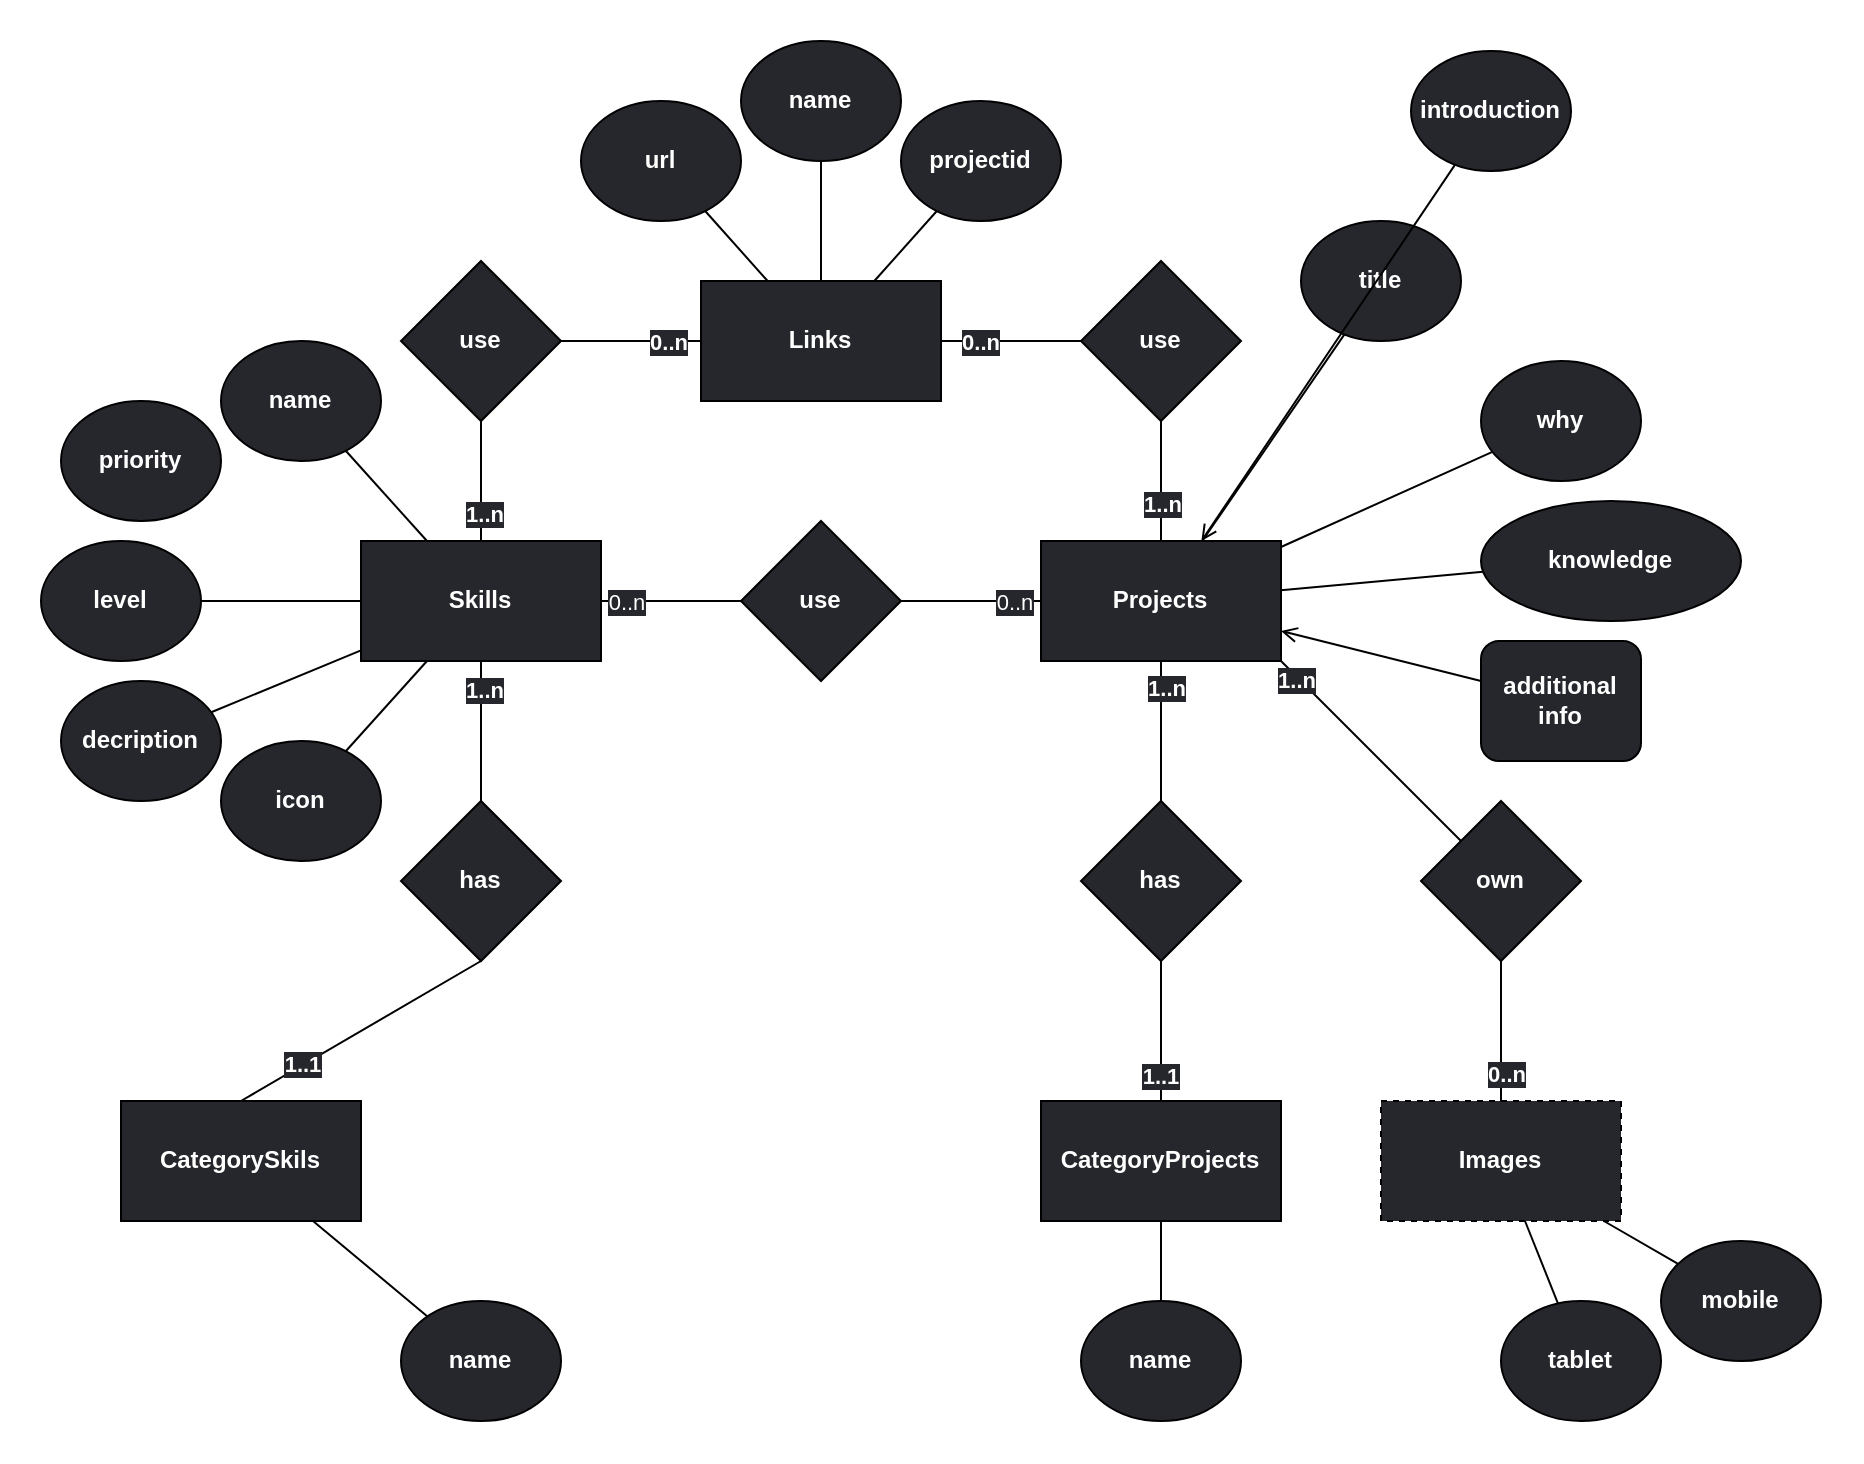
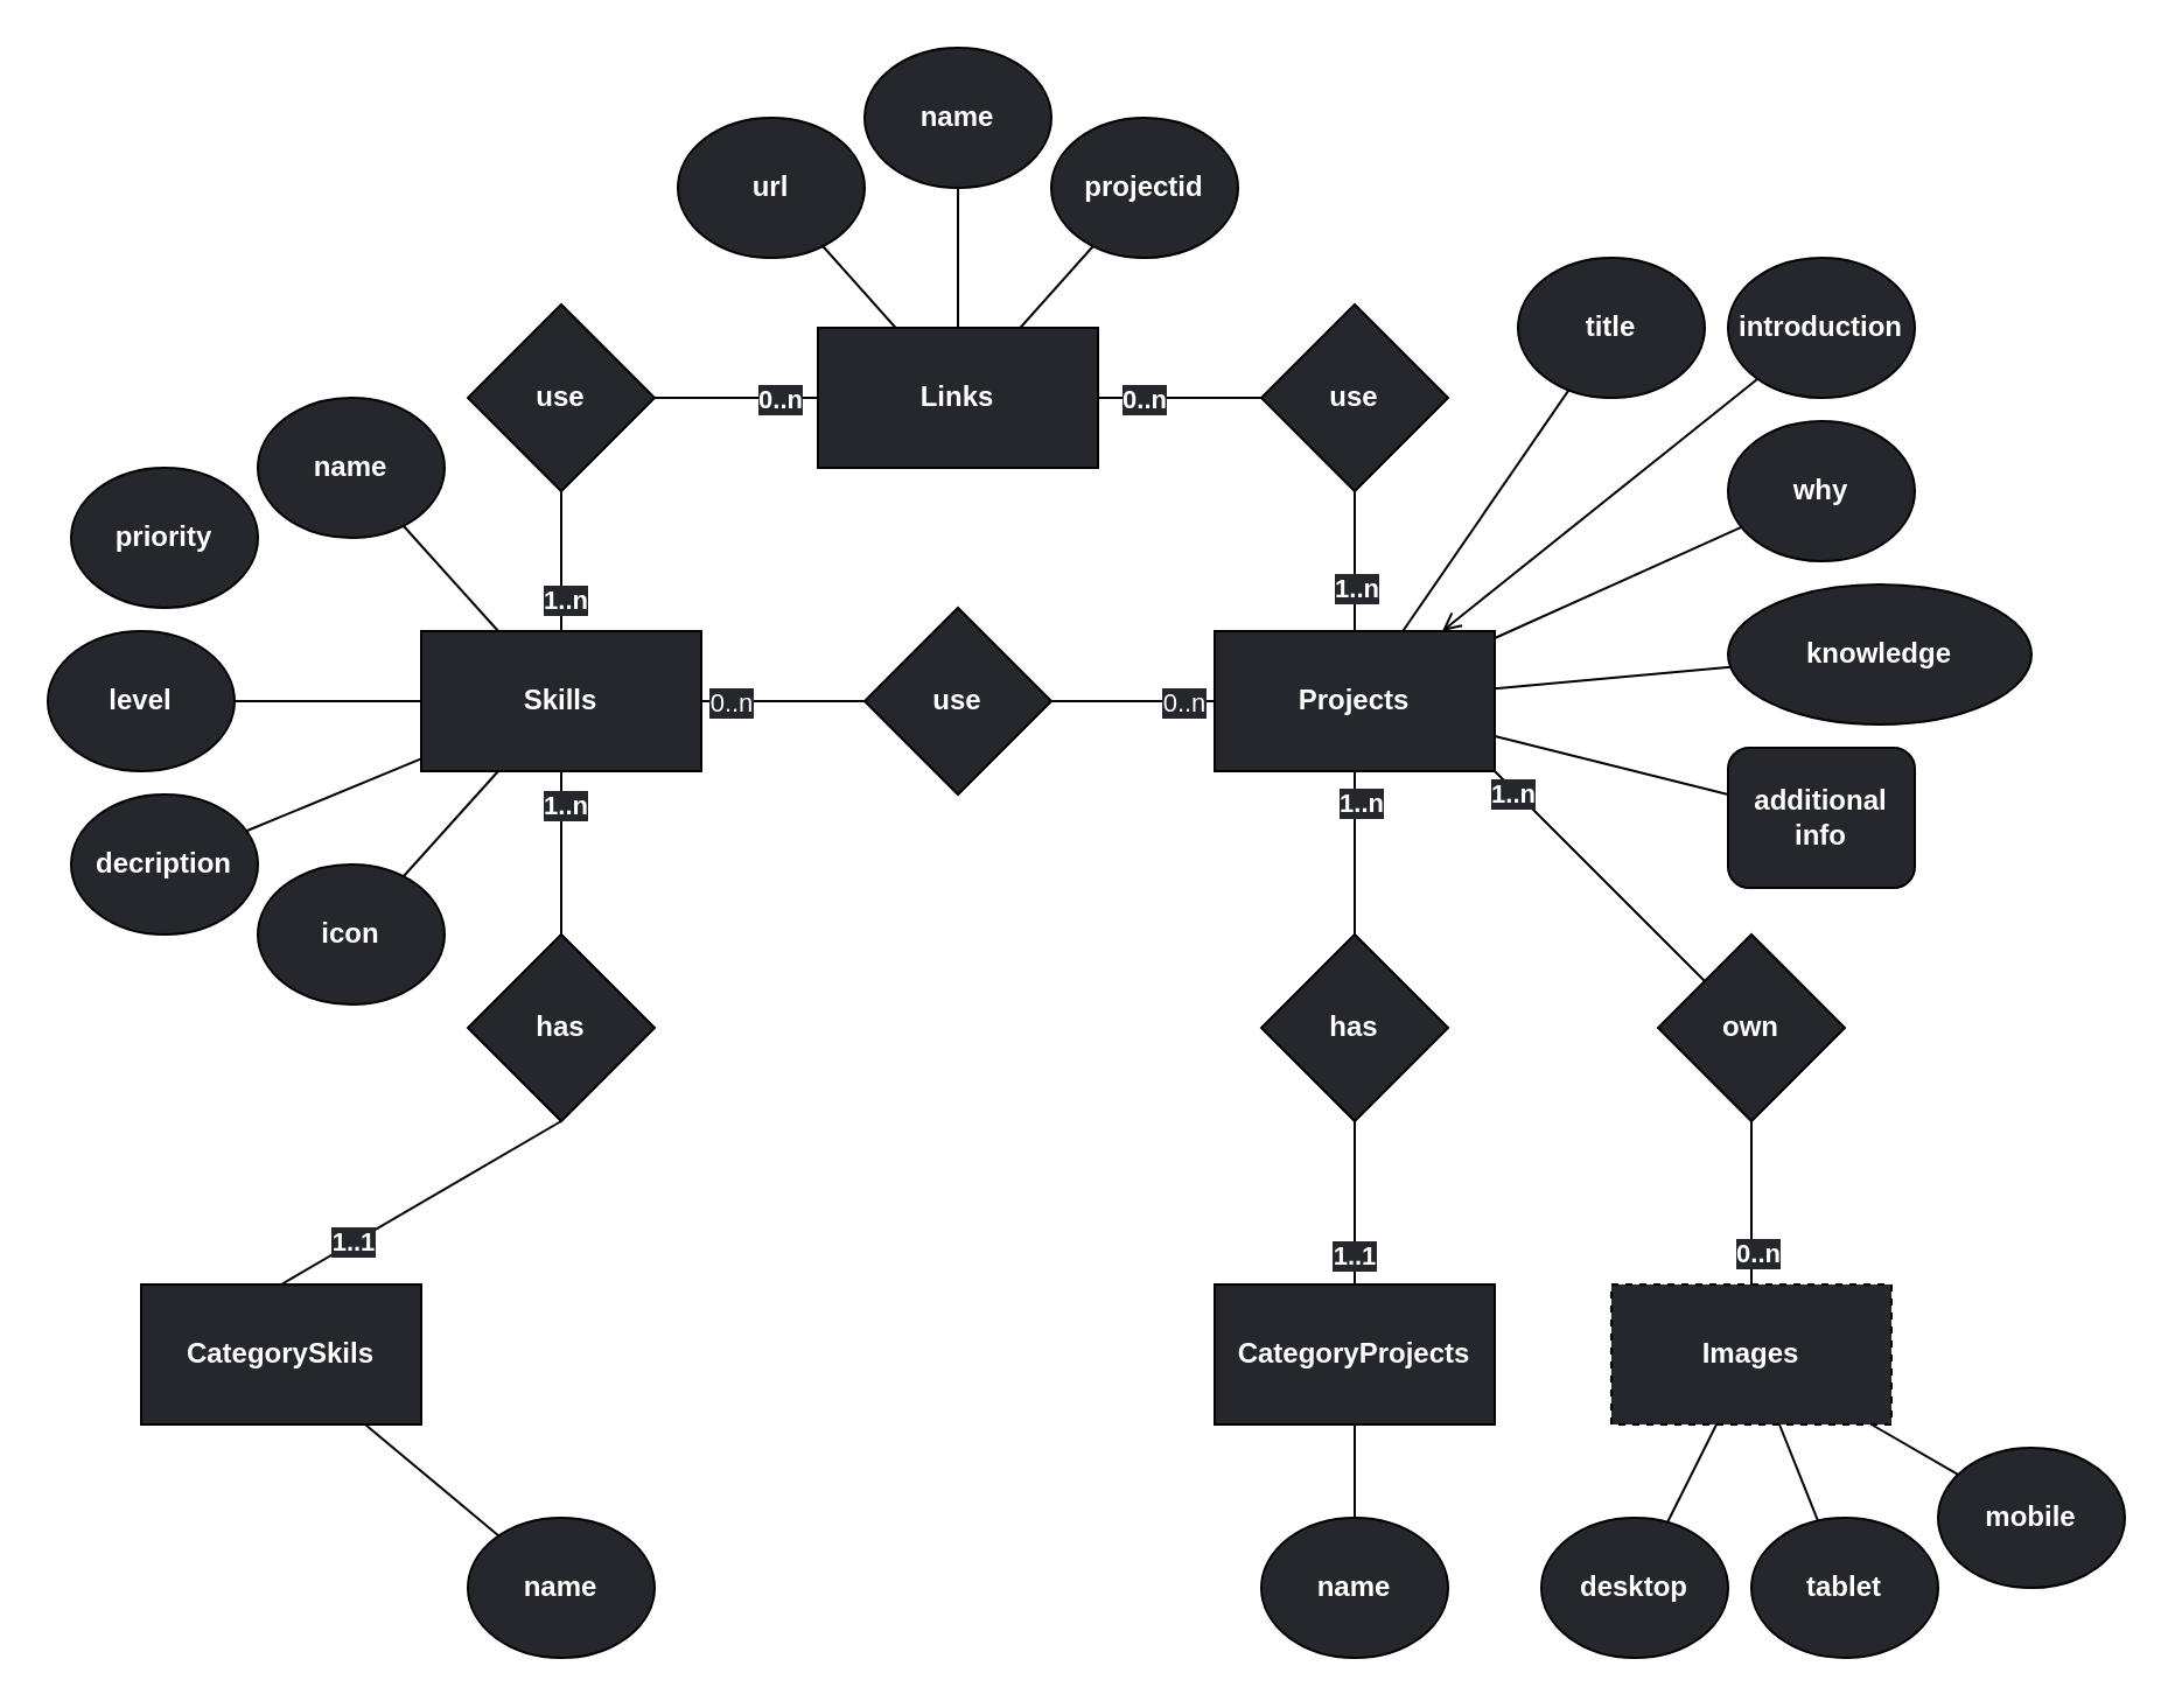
- <mxCell id="67" value="introduction" style="ellipse;whiteSpace=wrap;html=1;labelBorderColor=none;fontStyle=1;strokeColor=#000000;fontColor=#FFFFFF;fillColor=#26272c;" vertex="1" parent="1"><mxGeometry x="705" y="25" width="80" height="60" as="geometry" /></mxCell>
+ <mxCell id="67" value="introduction" style="ellipse;whiteSpace=wrap;html=1;labelBorderColor=none;fontStyle=1;strokeColor=#000000;fontColor=#FFFFFF;fillColor=#26272c;" vertex="1" parent="1"><mxGeometry x="740" y="110" width="80" height="60" as="geometry" /></mxCell>
- <mxCell id="72" value="" style="edgeStyle=none;html=1;endArrow=open;endFill=0;labelBorderColor=none;fontStyle=1;fontColor=#FFFFFF;" edge="1" parent="1" source="73" target="11"><mxGeometry relative="1" as="geometry" /></mxCell>
+ <mxCell id="72" value="" style="edgeStyle=none;html=1;endArrow=none;endFill=0;labelBorderColor=none;fontStyle=1;fontColor=#FFFFFF;" edge="1" parent="1" source="73" target="11"><mxGeometry relative="1" as="geometry" /></mxCell>
+ <mxCell id="60" value="" style="edgeStyle=none;html=1;endArrow=none;endFill=0;labelBorderColor=none;fontStyle=1;fontColor=#FFFFFF;" edge="1" parent="1" source="61" target="12"><mxGeometry relative="1" as="geometry" /></mxCell>
+ <mxCell id="61" value="desktop" style="ellipse;whiteSpace=wrap;html=1;labelBorderColor=none;fontStyle=1;strokeColor=#000000;fontColor=#FFFFFF;fillColor=#26272c;" vertex="1" parent="1"><mxGeometry x="660" y="650" width="80" height="60" as="geometry" /></mxCell>
